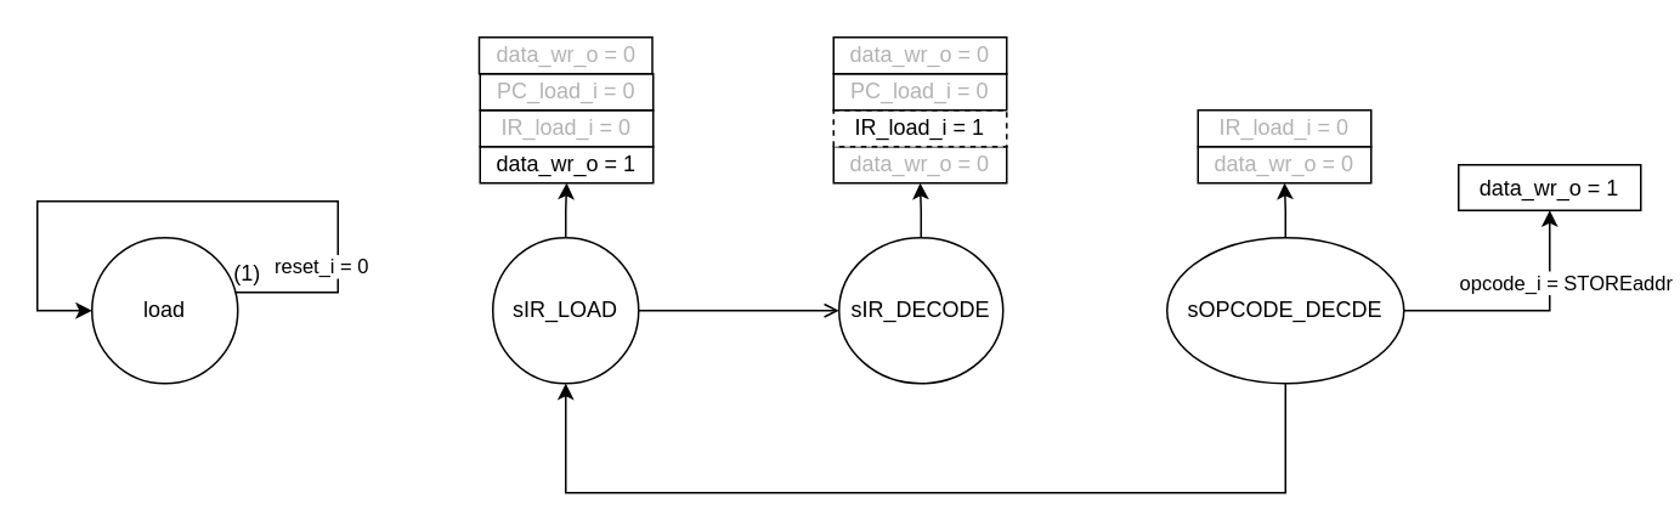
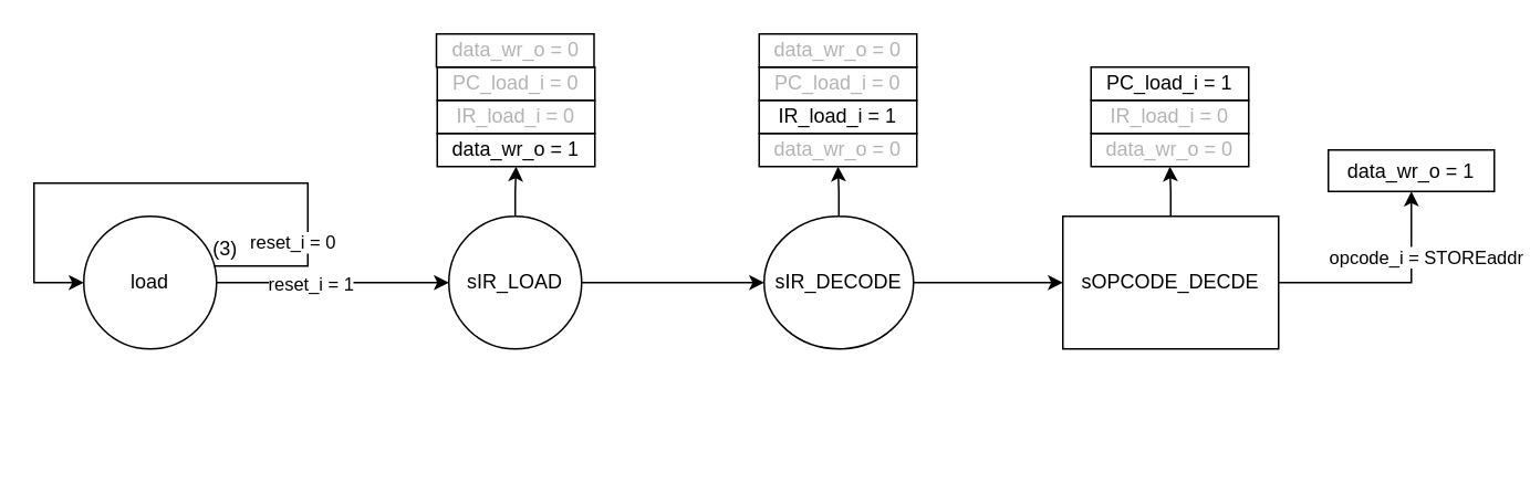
+ <mxCell id="28" value="PC_load_i = 1" style="whiteSpace=wrap;html=1;" parent="1" vertex="1"><mxGeometry x="657" y="40" width="95" height="20" as="geometry" /></mxCell>
- <mxCell id="24" value="IR_load_i = 1" style="whiteSpace=wrap;html=1;dashed=1;" parent="1" vertex="1"><mxGeometry x="457" y="60" width="95" height="20" as="geometry" /></mxCell>
+ <mxCell id="24" value="IR_load_i = 1" style="whiteSpace=wrap;html=1;" parent="1" vertex="1"><mxGeometry x="457" y="60" width="95" height="20" as="geometry" /></mxCell>
- <mxCell id="7" value="(1)" style="text;html=1;align=center;verticalAlign=middle;resizable=0;points=[];autosize=1;strokeColor=none;fillColor=none;" parent="1" vertex="1"><mxGeometry x="115" y="135" width="40" height="30" as="geometry" /></mxCell>
+ <mxCell id="7" value="(3)" style="text;html=1;align=center;verticalAlign=middle;resizable=0;points=[];autosize=1;strokeColor=none;fillColor=none;" parent="1" vertex="1"><mxGeometry x="115" y="135" width="40" height="30" as="geometry" /></mxCell>
+ <mxCell id="4" style="edgeStyle=orthogonalEdgeStyle;rounded=0;html=1;" parent="1" source="6" target="10" edge="1"><mxGeometry relative="1" as="geometry"><mxPoint x="230" y="180" as="targetPoint" /><Array as="points" /></mxGeometry></mxCell>
+ <mxCell id="5" value="reset_i = 1" style="edgeLabel;html=1;align=center;verticalAlign=middle;resizable=0;points=[];" parent="4" vertex="1" connectable="0"><mxGeometry x="-0.244" y="1" relative="1" as="geometry"><mxPoint x="3" y="1" as="offset" /></mxGeometry></mxCell>
- <mxCell id="8" style="edgeStyle=orthogonalEdgeStyle;rounded=0;html=1;endArrow=open;" parent="1" source="10" target="13" edge="1"><mxGeometry relative="1" as="geometry" /></mxCell>
+ <mxCell id="8" style="edgeStyle=orthogonalEdgeStyle;rounded=0;html=1;" parent="1" source="10" target="13" edge="1"><mxGeometry relative="1" as="geometry" /></mxCell>
+ <mxCell id="11" style="edgeStyle=orthogonalEdgeStyle;rounded=0;html=1;" parent="1" source="13" target="17" edge="1"><mxGeometry relative="1" as="geometry" /></mxCell>
- <mxCell id="17" value="sOPCODE_DECDE" style="ellipse;whiteSpace=wrap;html=1;" parent="1" vertex="1"><mxGeometry x="640" y="130" width="130" height="80" as="geometry" /></mxCell>
+ <mxCell id="17" value="sOPCODE_DECDE" style="whiteSpace=wrap;html=1;rounded=0;" parent="1" vertex="1"><mxGeometry x="640" y="130" width="130" height="80" as="geometry" /></mxCell>
- <mxCell id="15" style="edgeStyle=orthogonalEdgeStyle;rounded=0;html=1;" parent="1" source="17" target="10" edge="1"><mxGeometry relative="1" as="geometry"><Array as="points"><mxPoint x="705" y="270" /><mxPoint x="310" y="270" /></Array></mxGeometry></mxCell>
